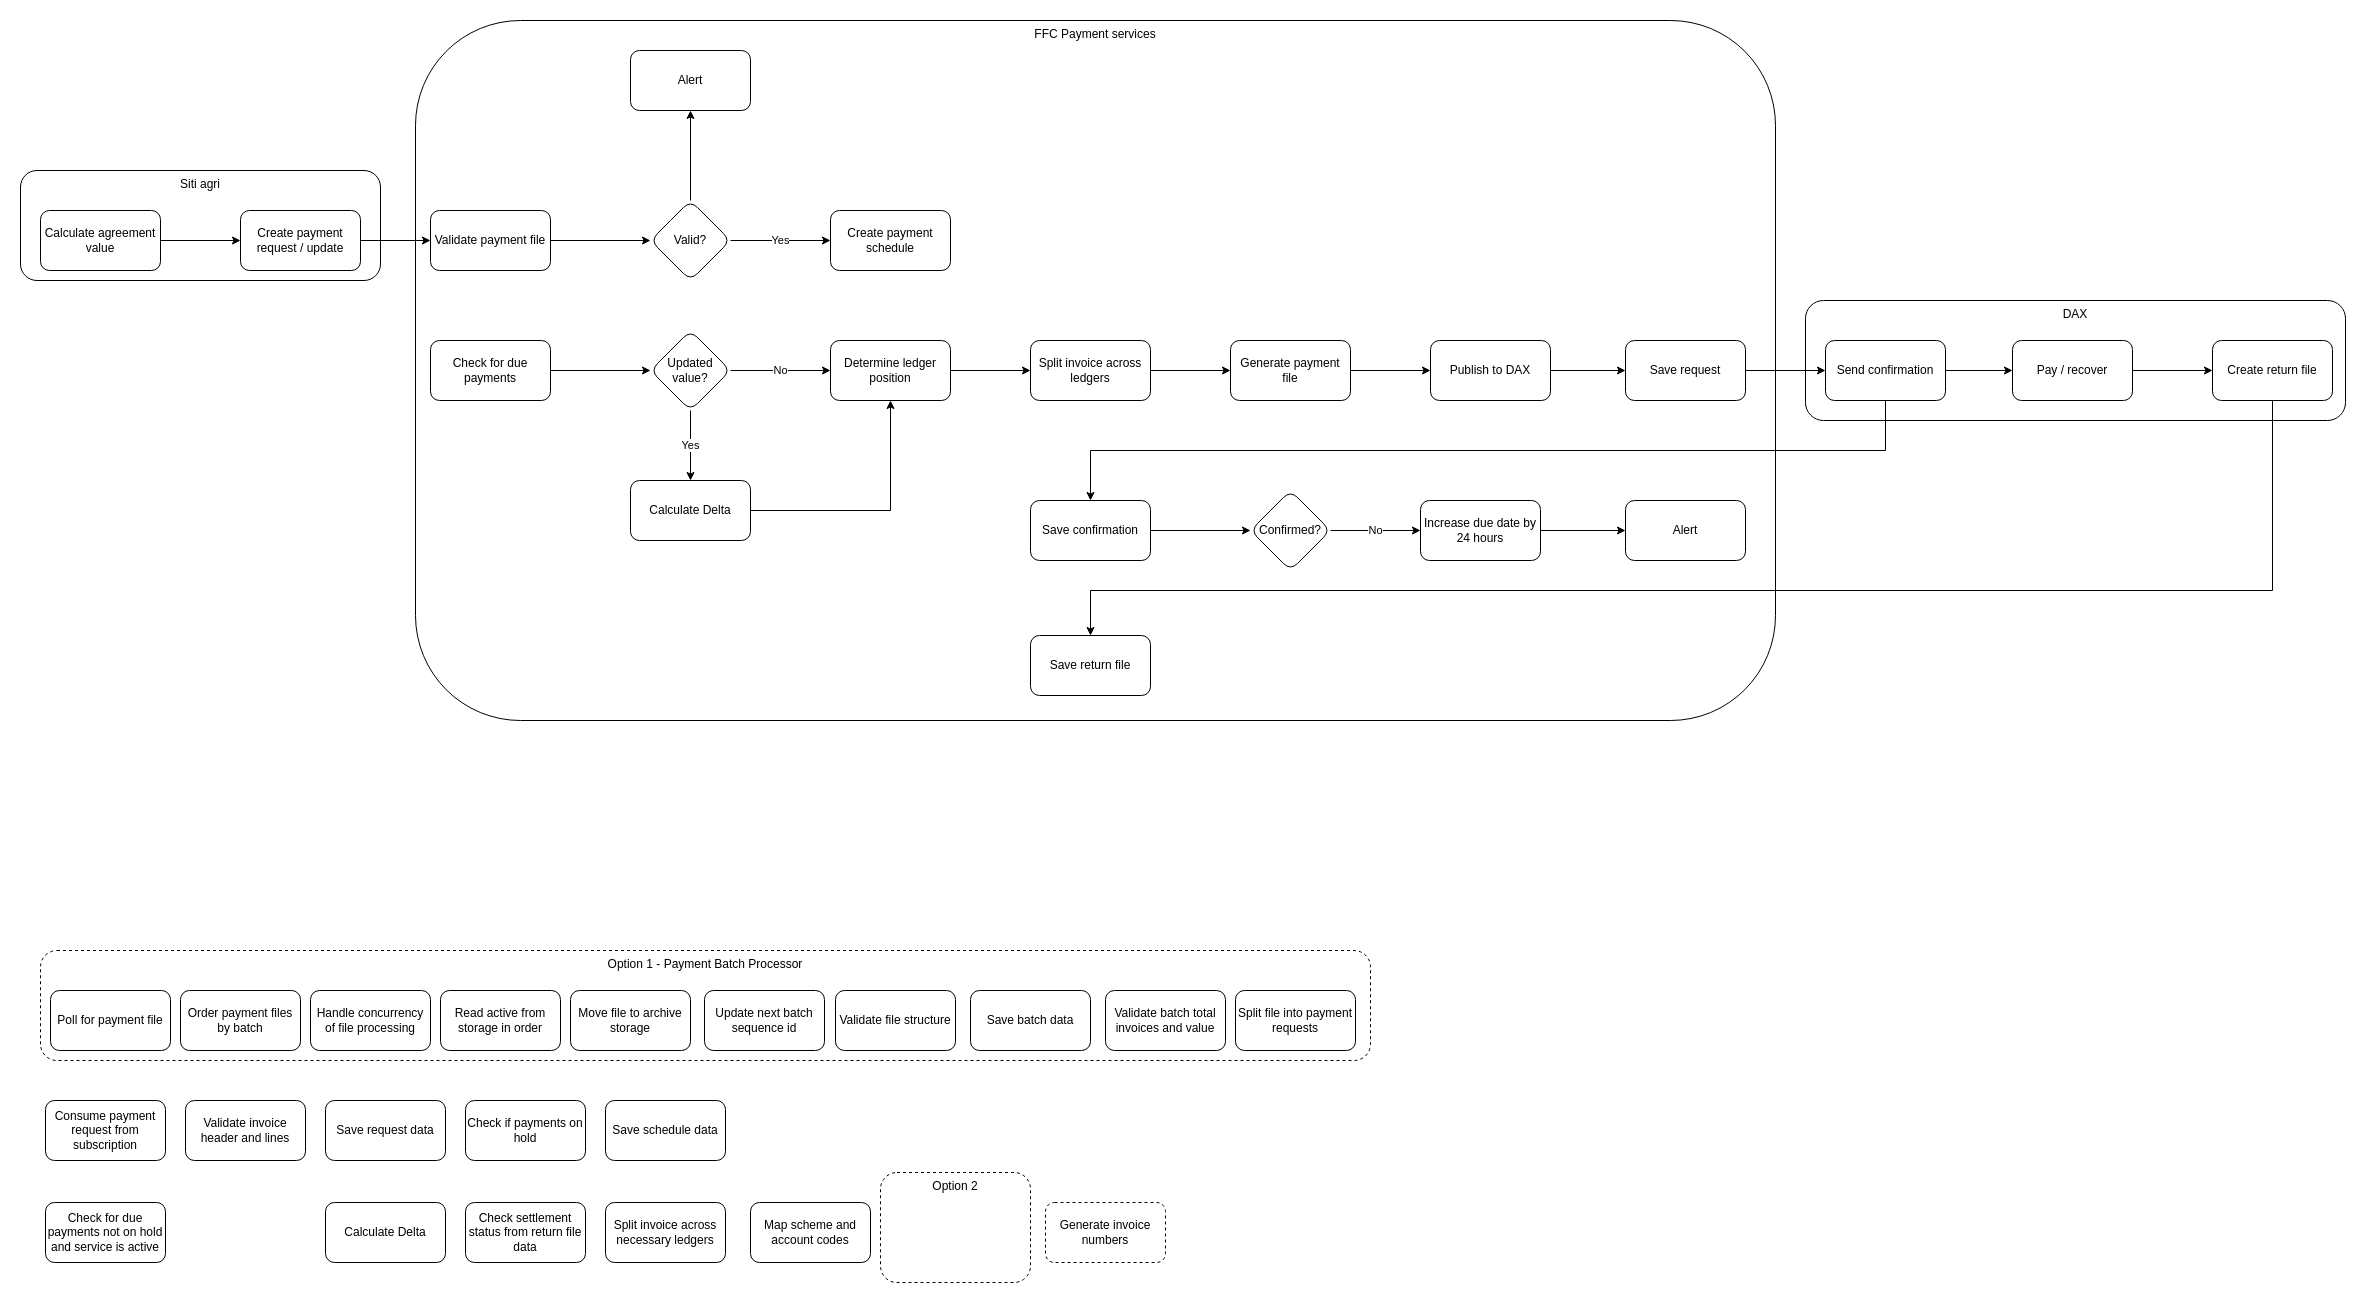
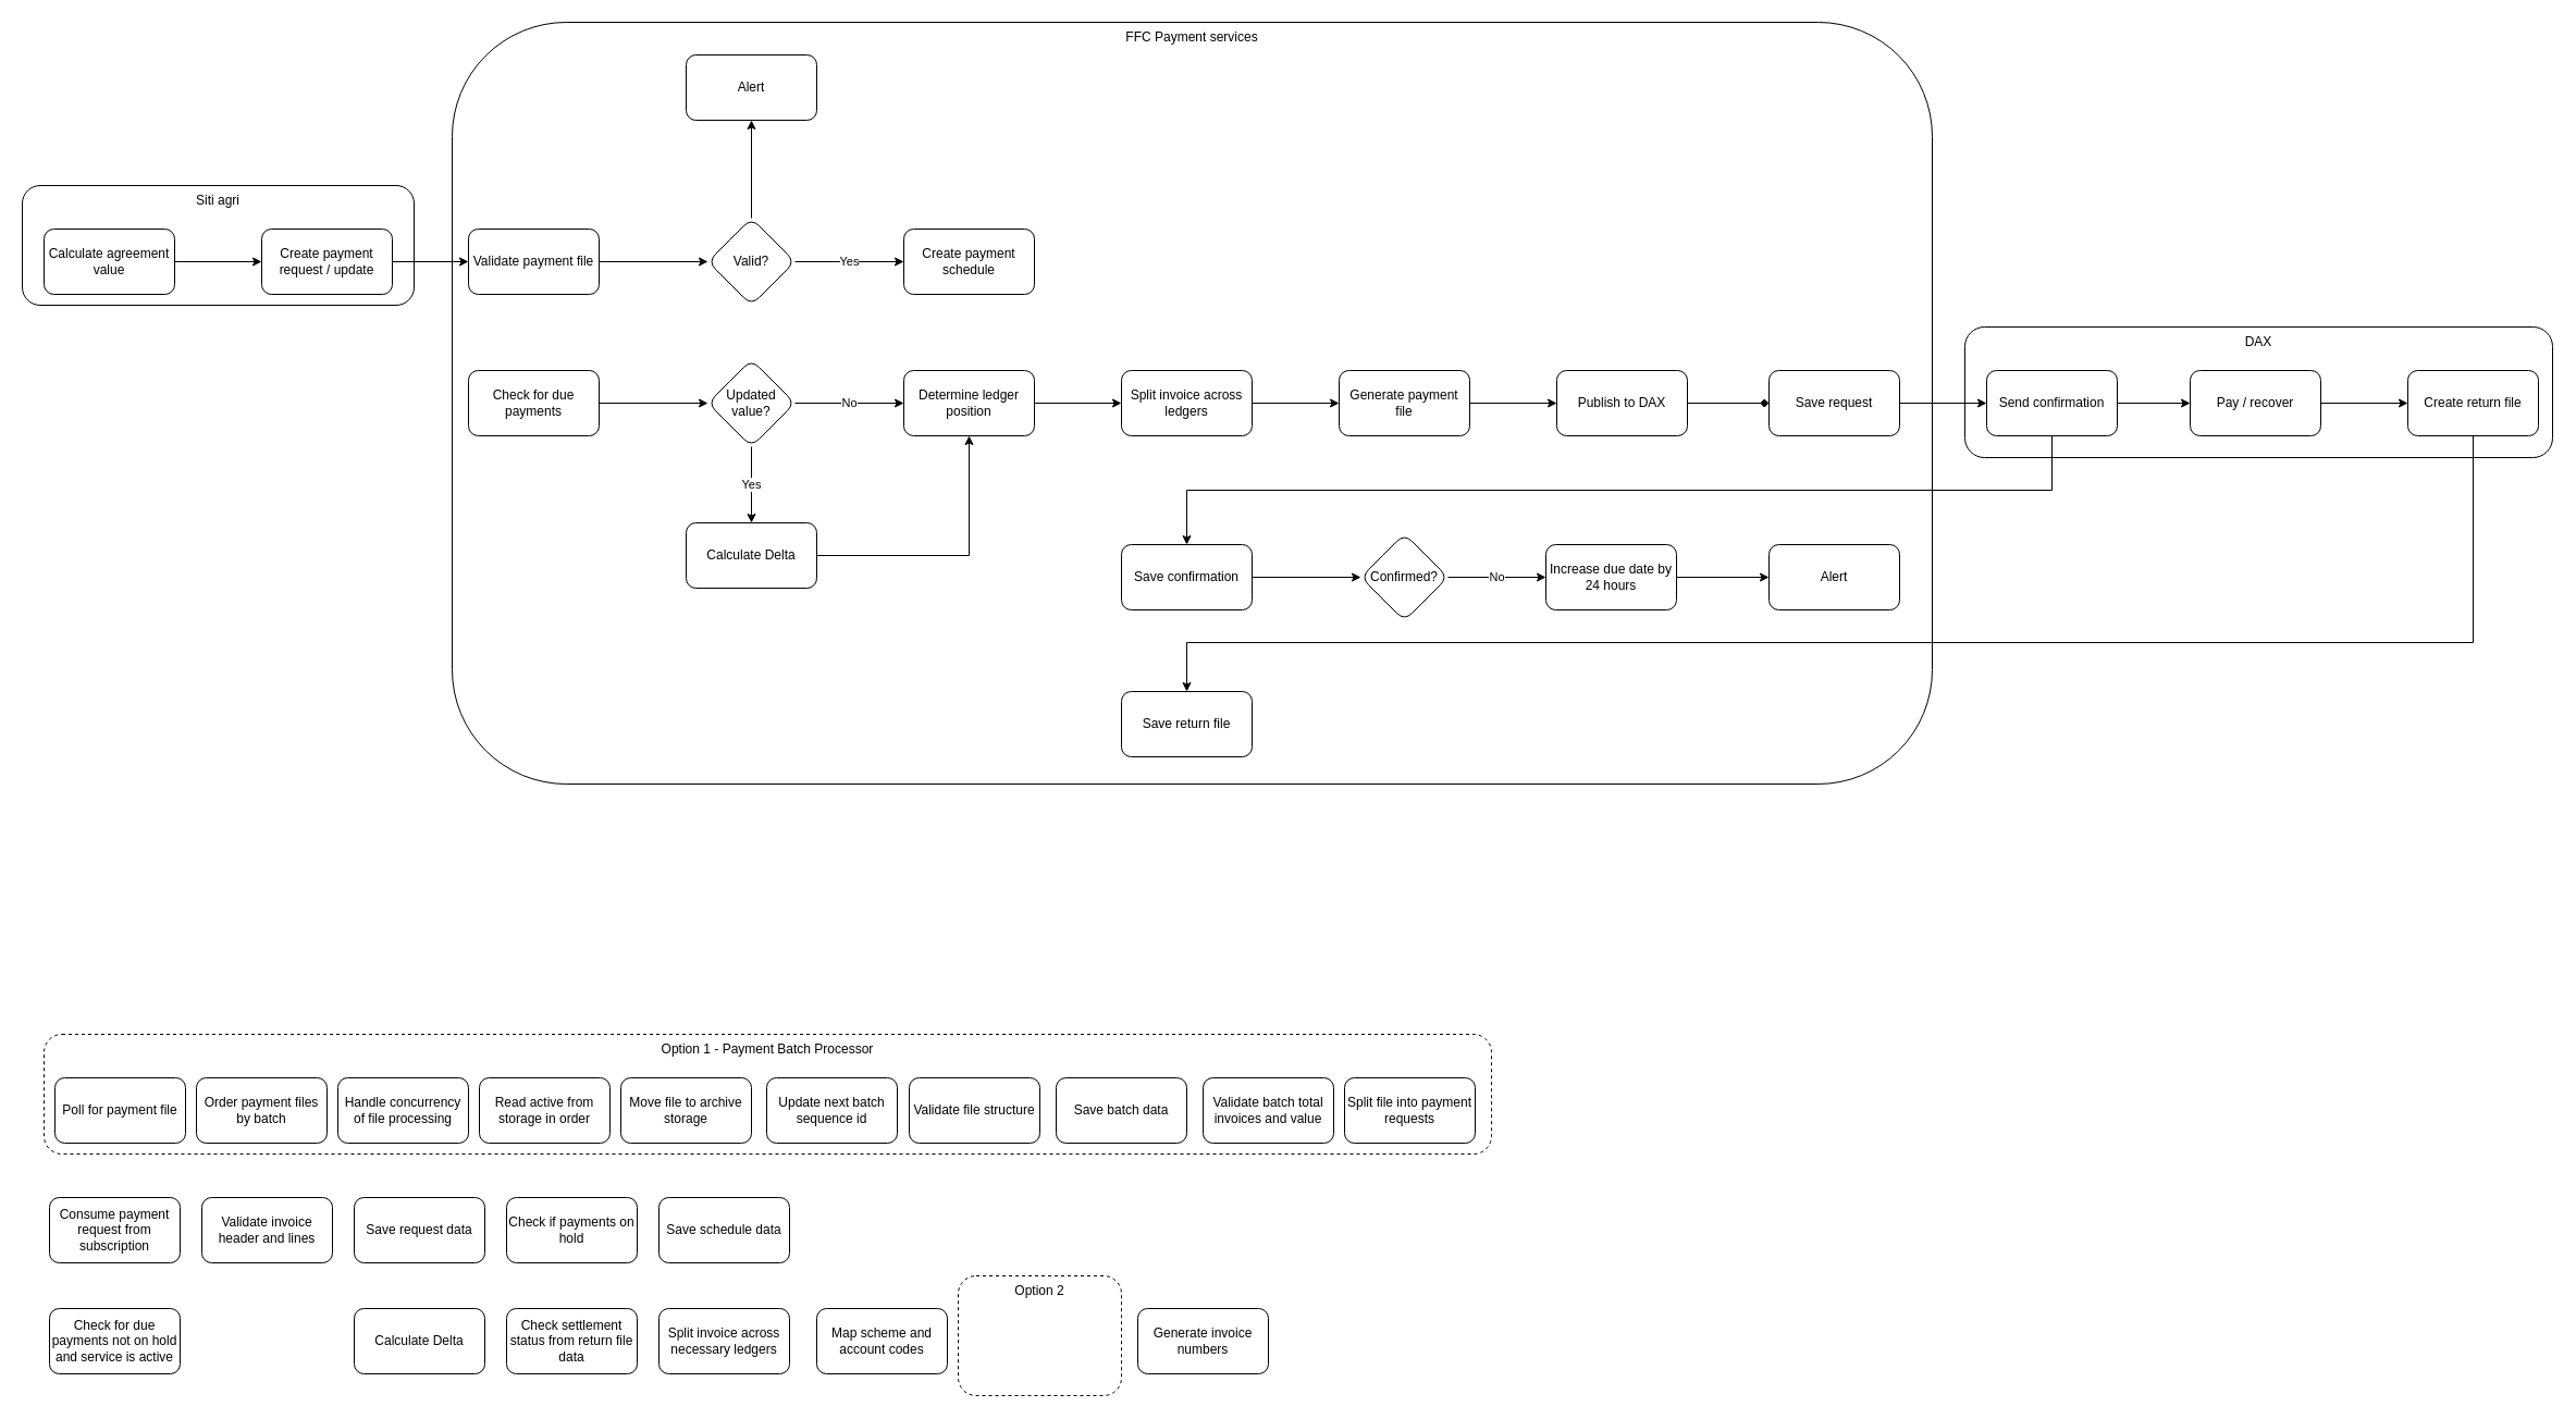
- <mxCell id="16" value="" style="edgeStyle=orthogonalEdgeStyle;rounded=0;orthogonalLoop=1;jettySize=auto;html=1;" parent="1" source="17" target="49" edge="1"><mxGeometry relative="1" as="geometry" /></mxCell>
+ <mxCell id="16" value="" style="edgeStyle=orthogonalEdgeStyle;rounded=0;orthogonalLoop=1;jettySize=auto;html=1;endArrow=diamond;" parent="1" source="17" target="49" edge="1"><mxGeometry relative="1" as="geometry" /></mxCell>
- <mxCell id="70" value="Generate invoice numbers" style="rounded=1;whiteSpace=wrap;html=1;dashed=1;" vertex="1" parent="1"><mxGeometry x="1045" y="1202" width="120" height="60" as="geometry" /></mxCell>
+ <mxCell id="70" value="Generate invoice numbers" style="rounded=1;whiteSpace=wrap;html=1;" vertex="1" parent="1"><mxGeometry x="1045" y="1202" width="120" height="60" as="geometry" /></mxCell>
